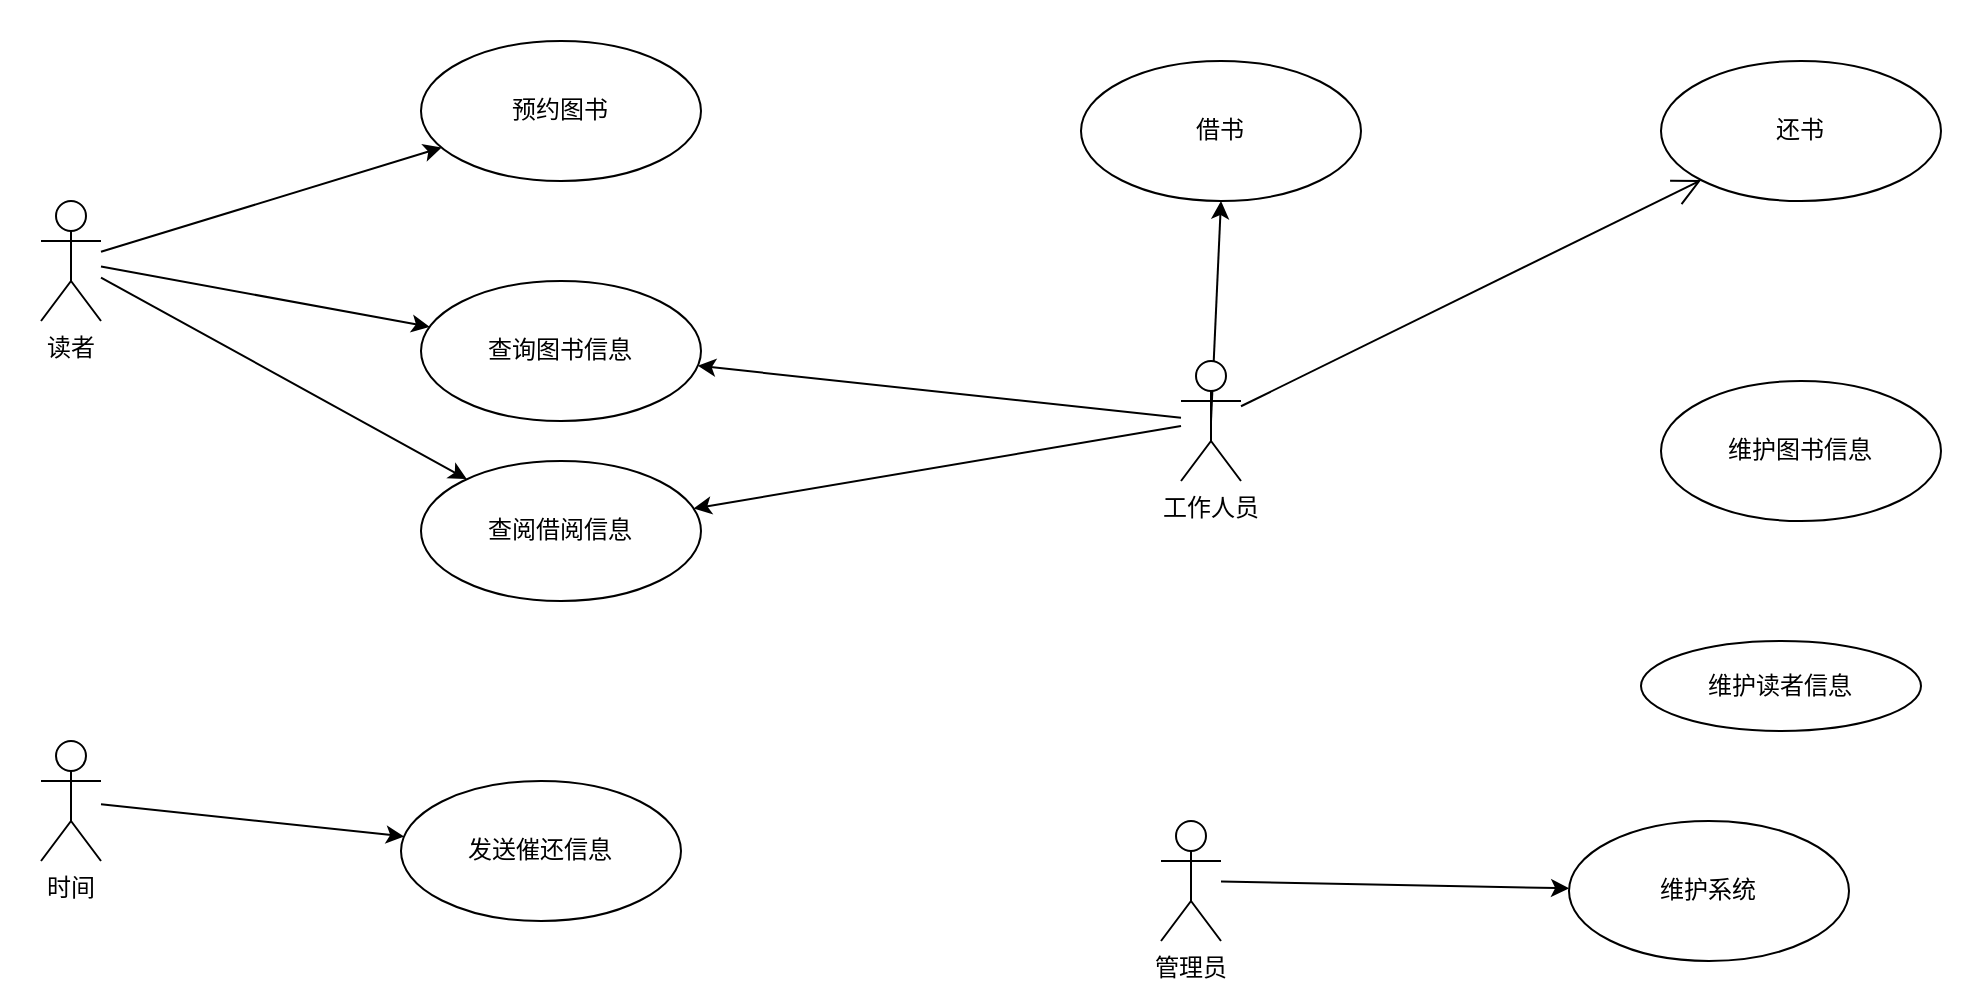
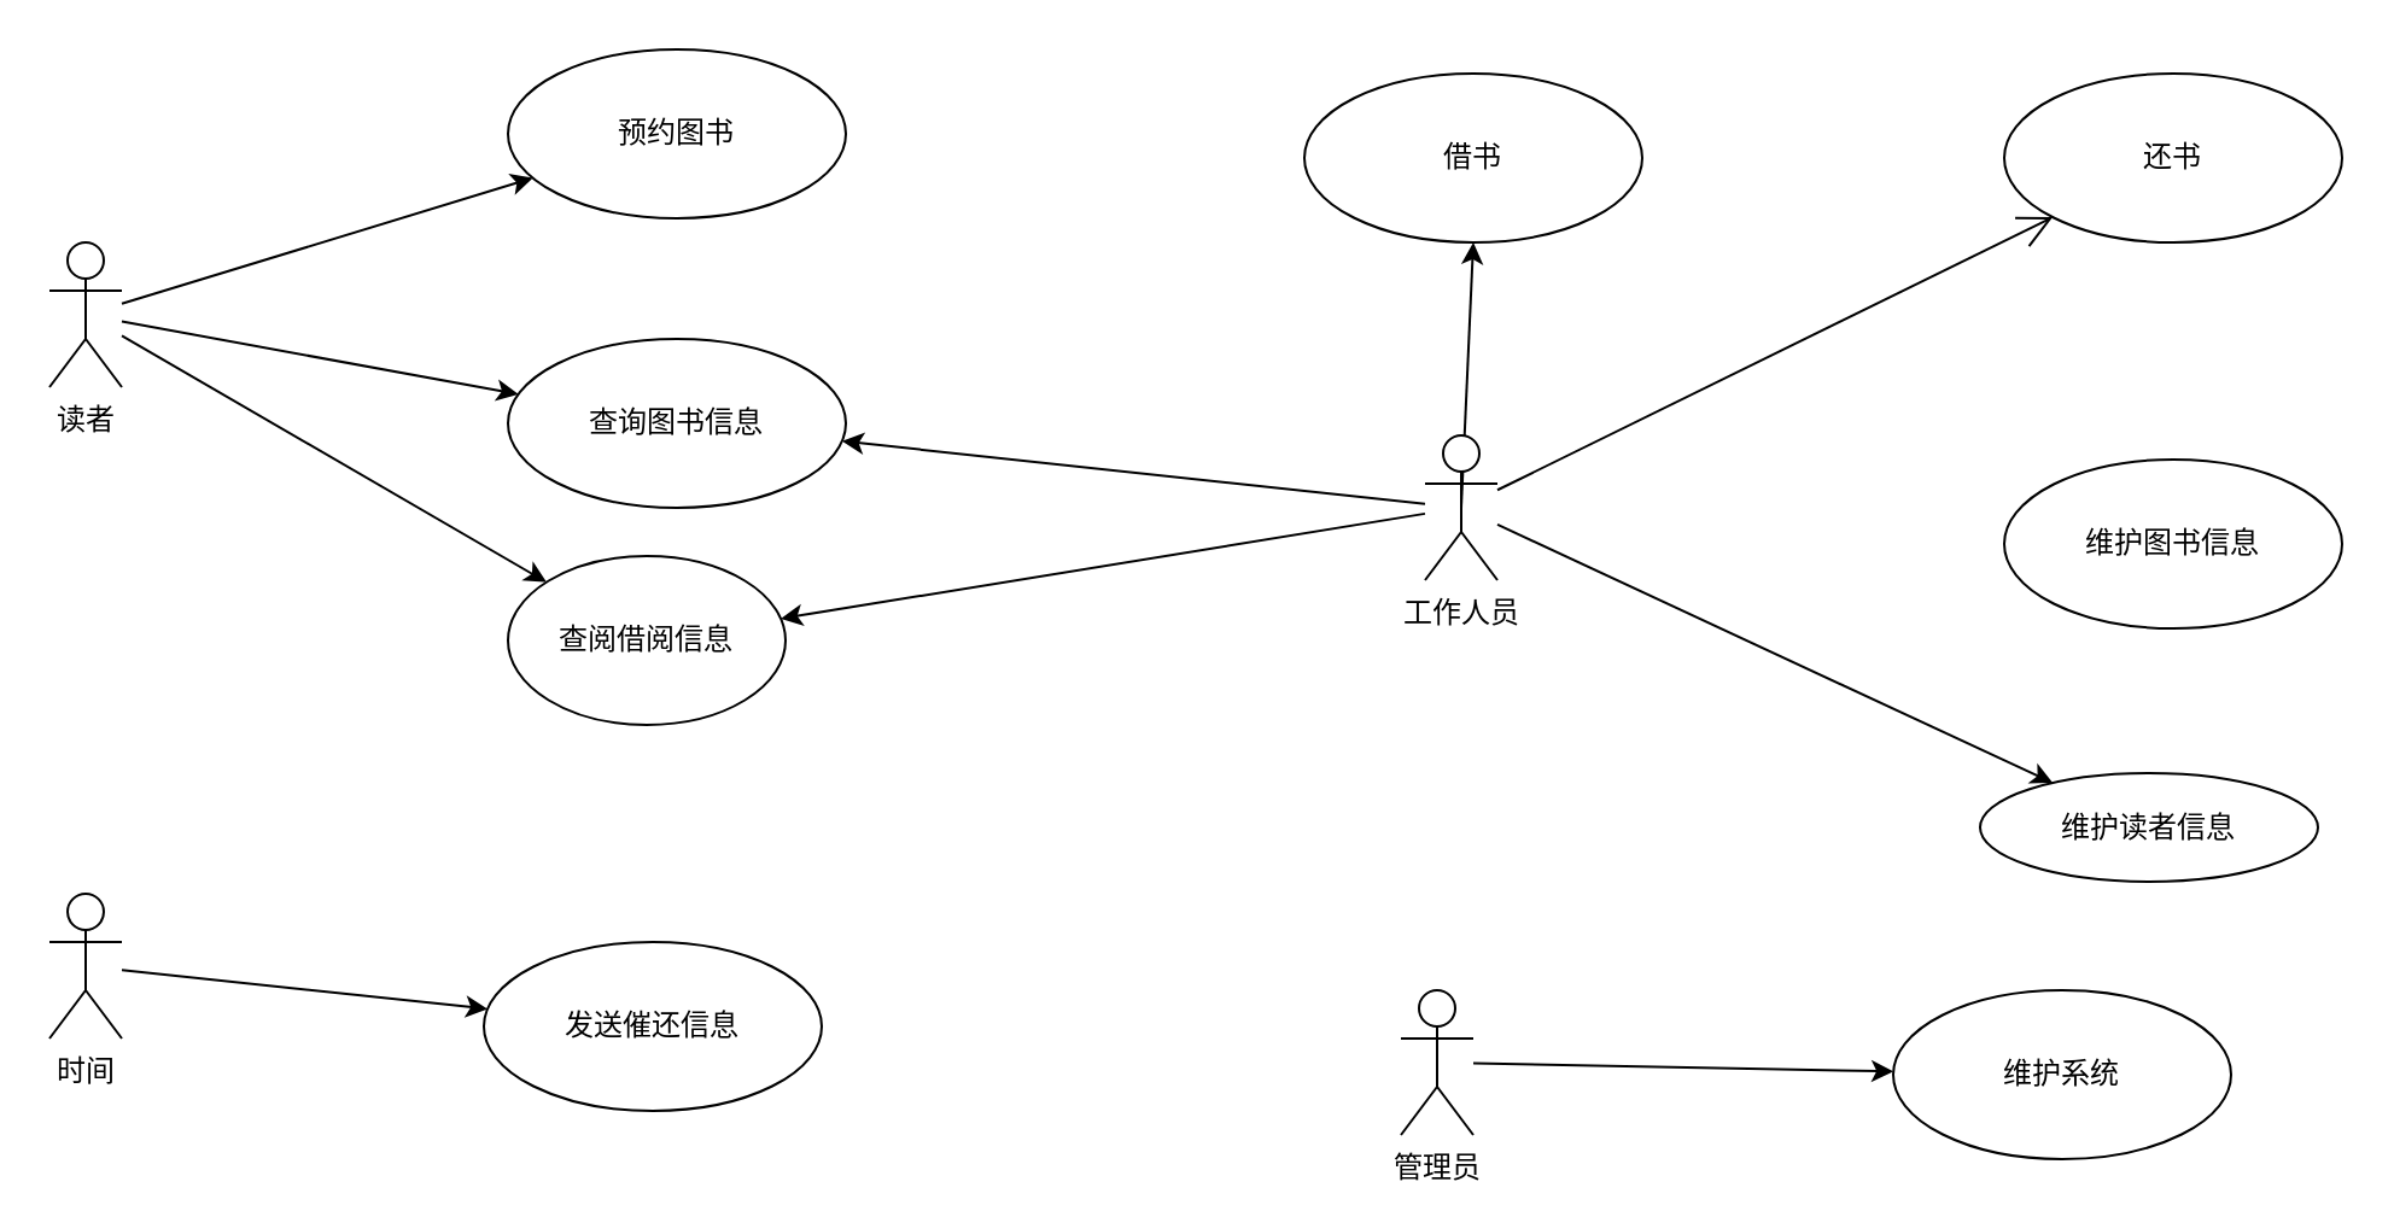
- <mxCell id="8" value="查阅借阅信息" style="ellipse;whiteSpace=wrap;html=1;" vertex="1" parent="1"><mxGeometry x="210" y="230" width="140" height="70" as="geometry" /></mxCell>
+ <mxCell id="8" value="查阅借阅信息" style="ellipse;whiteSpace=wrap;html=1;" vertex="1" parent="1"><mxGeometry x="210" y="230" width="115" height="70" as="geometry" /></mxCell>
+ <mxCell id="16" style="edgeStyle=none;rounded=0;orthogonalLoop=1;jettySize=auto;html=1;" edge="1" parent="1" source="18" target="22"><mxGeometry relative="1" as="geometry" /></mxCell>
